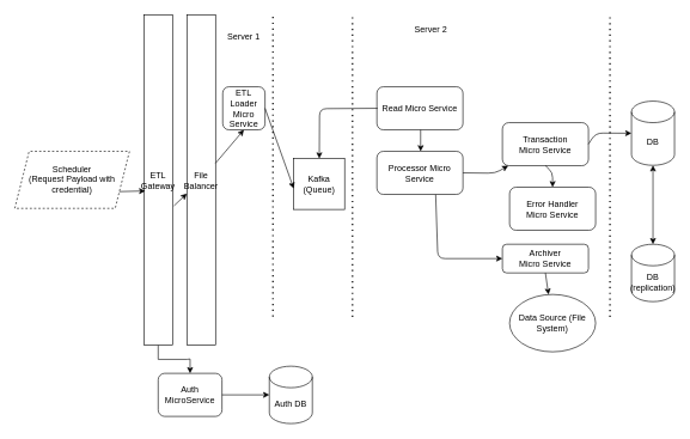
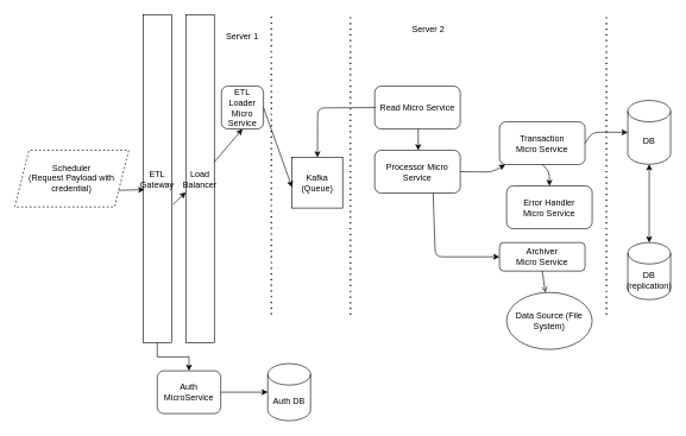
- <mxCell id="22" value="File&lt;br&gt;Balancer" style="rounded=0;whiteSpace=wrap;html=1;" parent="1" vertex="1"><mxGeometry x="260" y="20.5" width="40" height="460" as="geometry" /></mxCell>
+ <mxCell id="22" value="Load&lt;br&gt;Balancer" style="rounded=0;whiteSpace=wrap;html=1;" parent="1" vertex="1"><mxGeometry x="260" y="20.5" width="40" height="460" as="geometry" /></mxCell>
- <mxCell id="35" value="" style="endArrow=classic;html=1;exitX=0.5;exitY=1;exitDx=0;exitDy=0;" edge="1" parent="1" source="29" target="34"><mxGeometry width="50" height="50" relative="1" as="geometry"><mxPoint x="830" y="240" as="sourcePoint" /><mxPoint x="880" y="190" as="targetPoint" /></mxGeometry></mxCell>
+ <mxCell id="35" value="" style="endArrow=open;html=1;exitX=0.5;exitY=1;exitDx=0;exitDy=0;" edge="1" parent="1" source="29" target="34"><mxGeometry width="50" height="50" relative="1" as="geometry"><mxPoint x="830" y="240" as="sourcePoint" /><mxPoint x="880" y="190" as="targetPoint" /></mxGeometry></mxCell>
